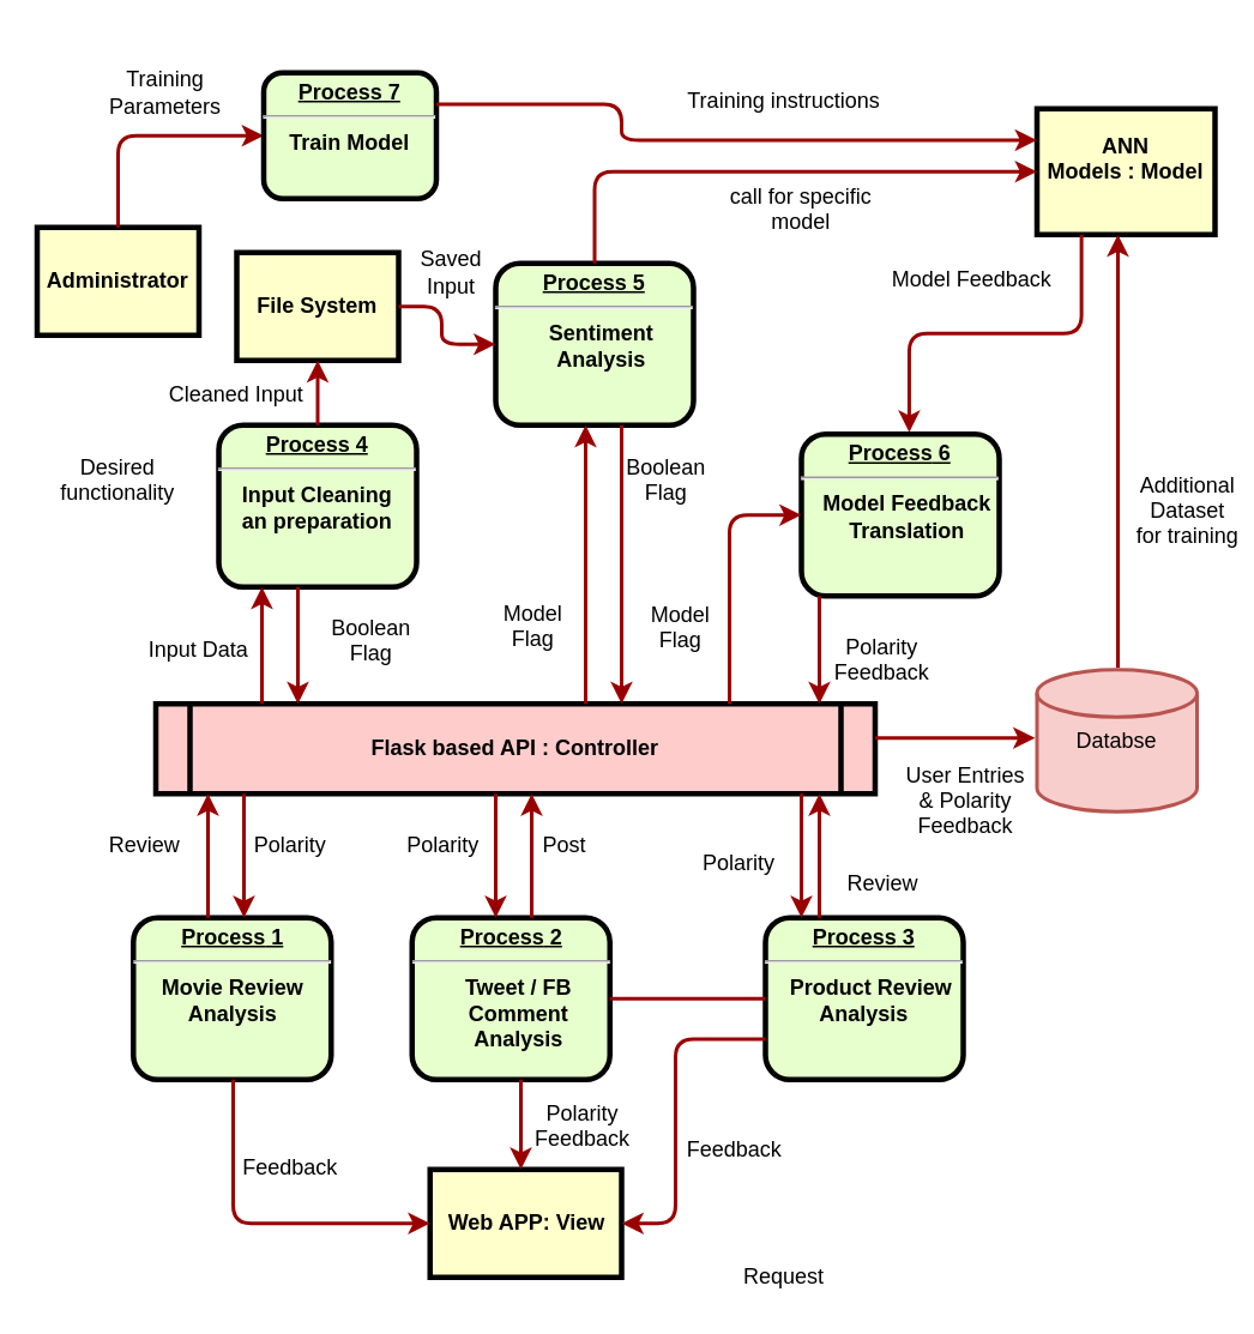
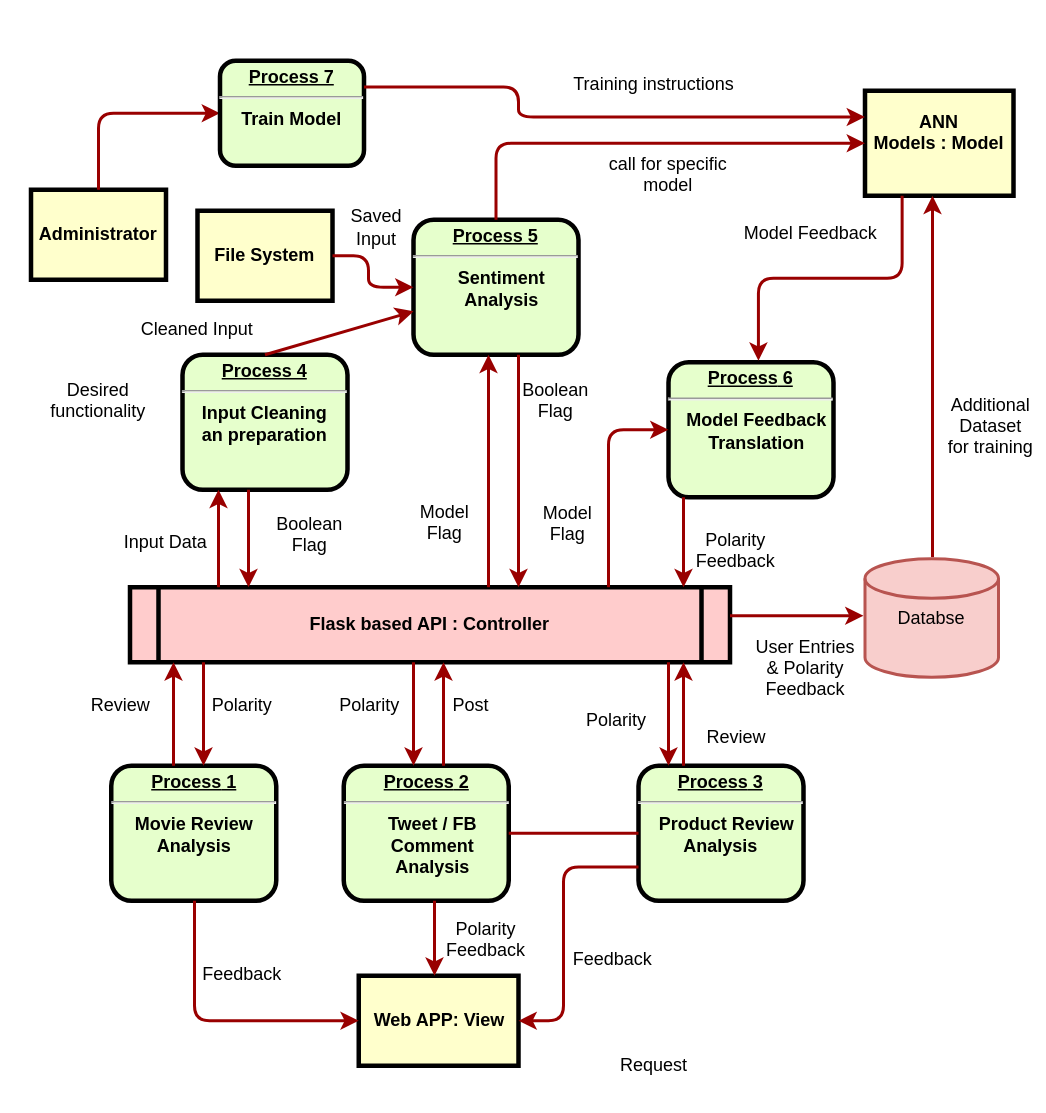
- <mxCell id="58" value="&lt;div&gt;Training&lt;/div&gt;&lt;div&gt;Parameters&lt;br&gt;&lt;/div&gt;" style="text;html=1;align=center;verticalAlign=middle;resizable=0;points=[];autosize=1;" vertex="1" parent="1"><mxGeometry x="51" y="36" width="80" height="30" as="geometry" /></mxCell>
- <mxCell id="12" value="" style="edgeStyle=none;noEdgeStyle=1;strokeColor=#990000;strokeWidth=2;exitX=0.5;exitY=0;exitDx=0;exitDy=0;entryX=0.5;entryY=1;entryDx=0;entryDy=0;" parent="1" source="2" target="3" edge="1"><mxGeometry width="100" height="100" relative="1" as="geometry"><mxPoint x="-95" y="250" as="sourcePoint" /><mxPoint x="235" y="230" as="targetPoint" /></mxGeometry></mxCell>
+ <mxCell id="12" value="" style="edgeStyle=none;noEdgeStyle=1;strokeColor=#990000;strokeWidth=2;exitX=0.5;exitY=0;exitDx=0;exitDy=0;" parent="1" source="2" target="6" edge="1"><mxGeometry width="100" height="100" relative="1" as="geometry"><mxPoint x="-95" y="250" as="sourcePoint" /><mxPoint x="235" y="230" as="targetPoint" /></mxGeometry></mxCell>
